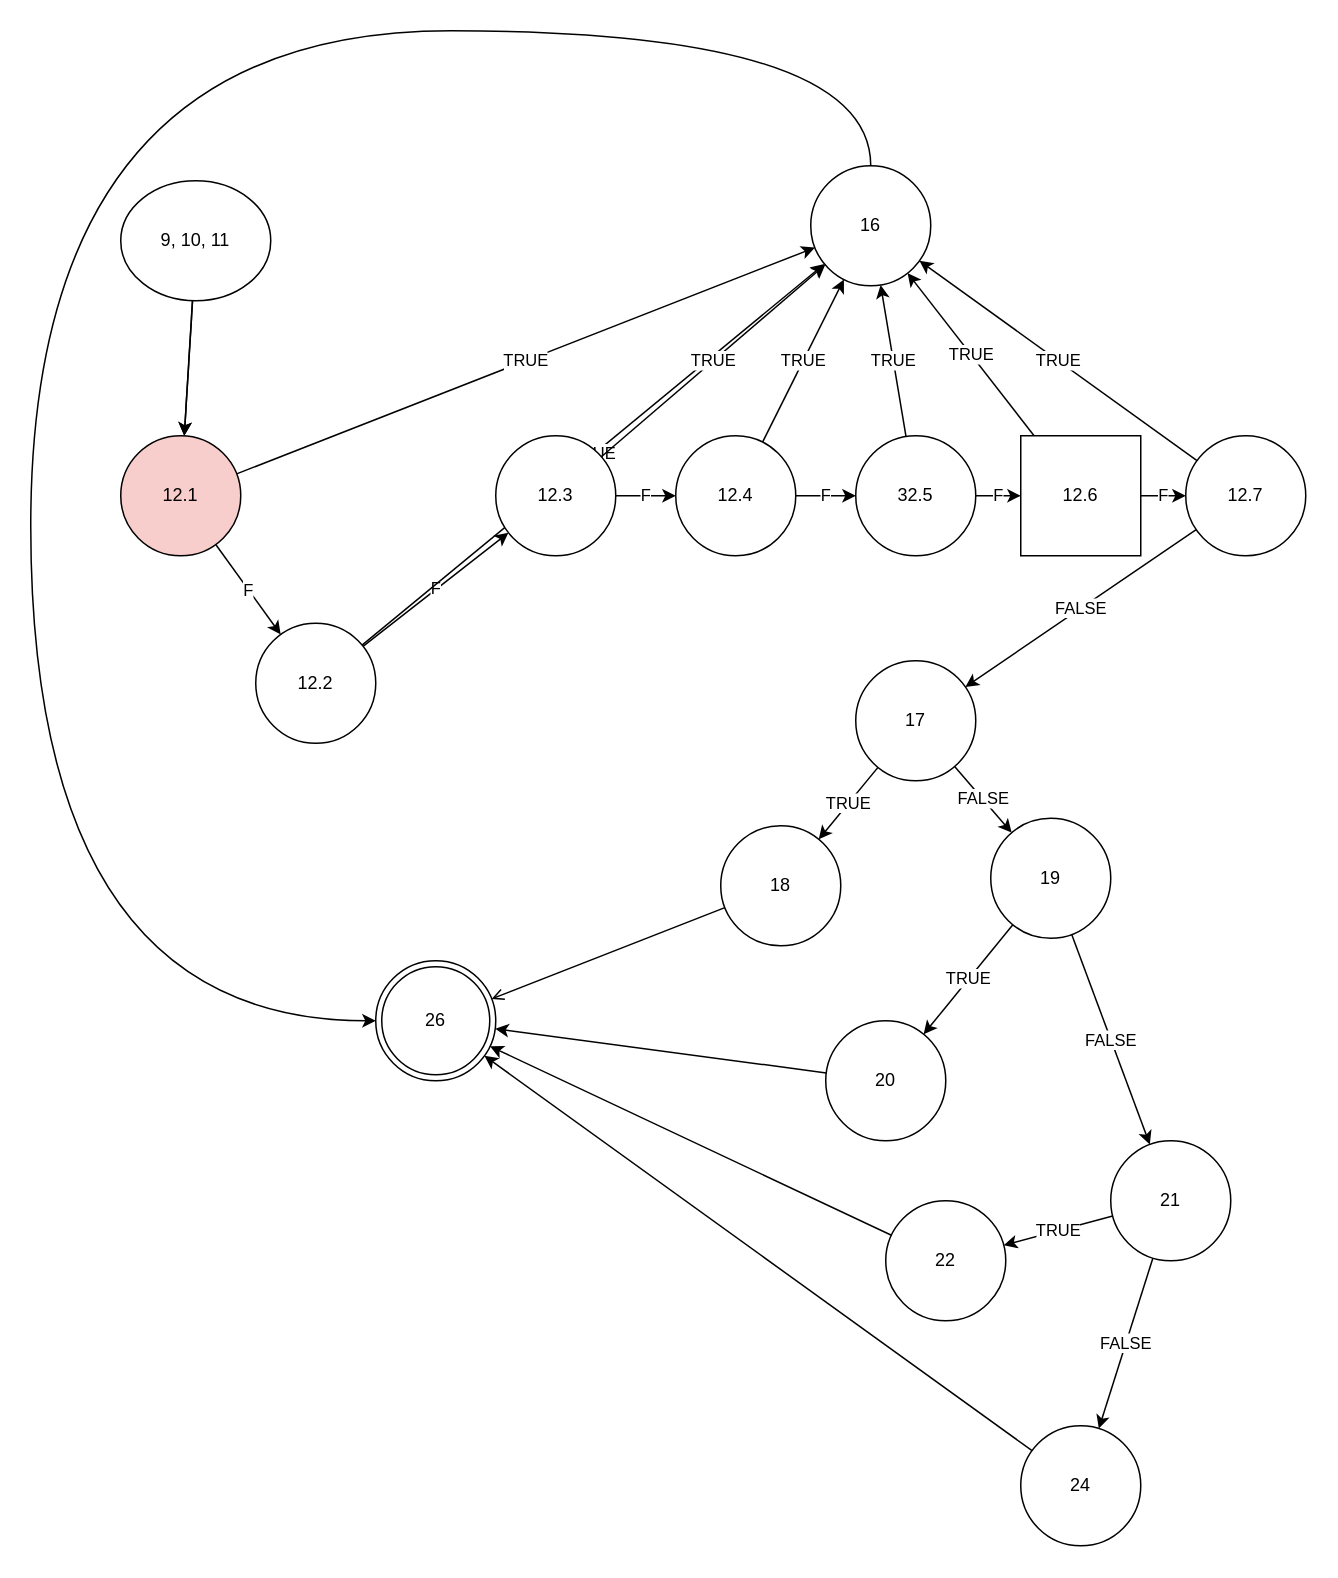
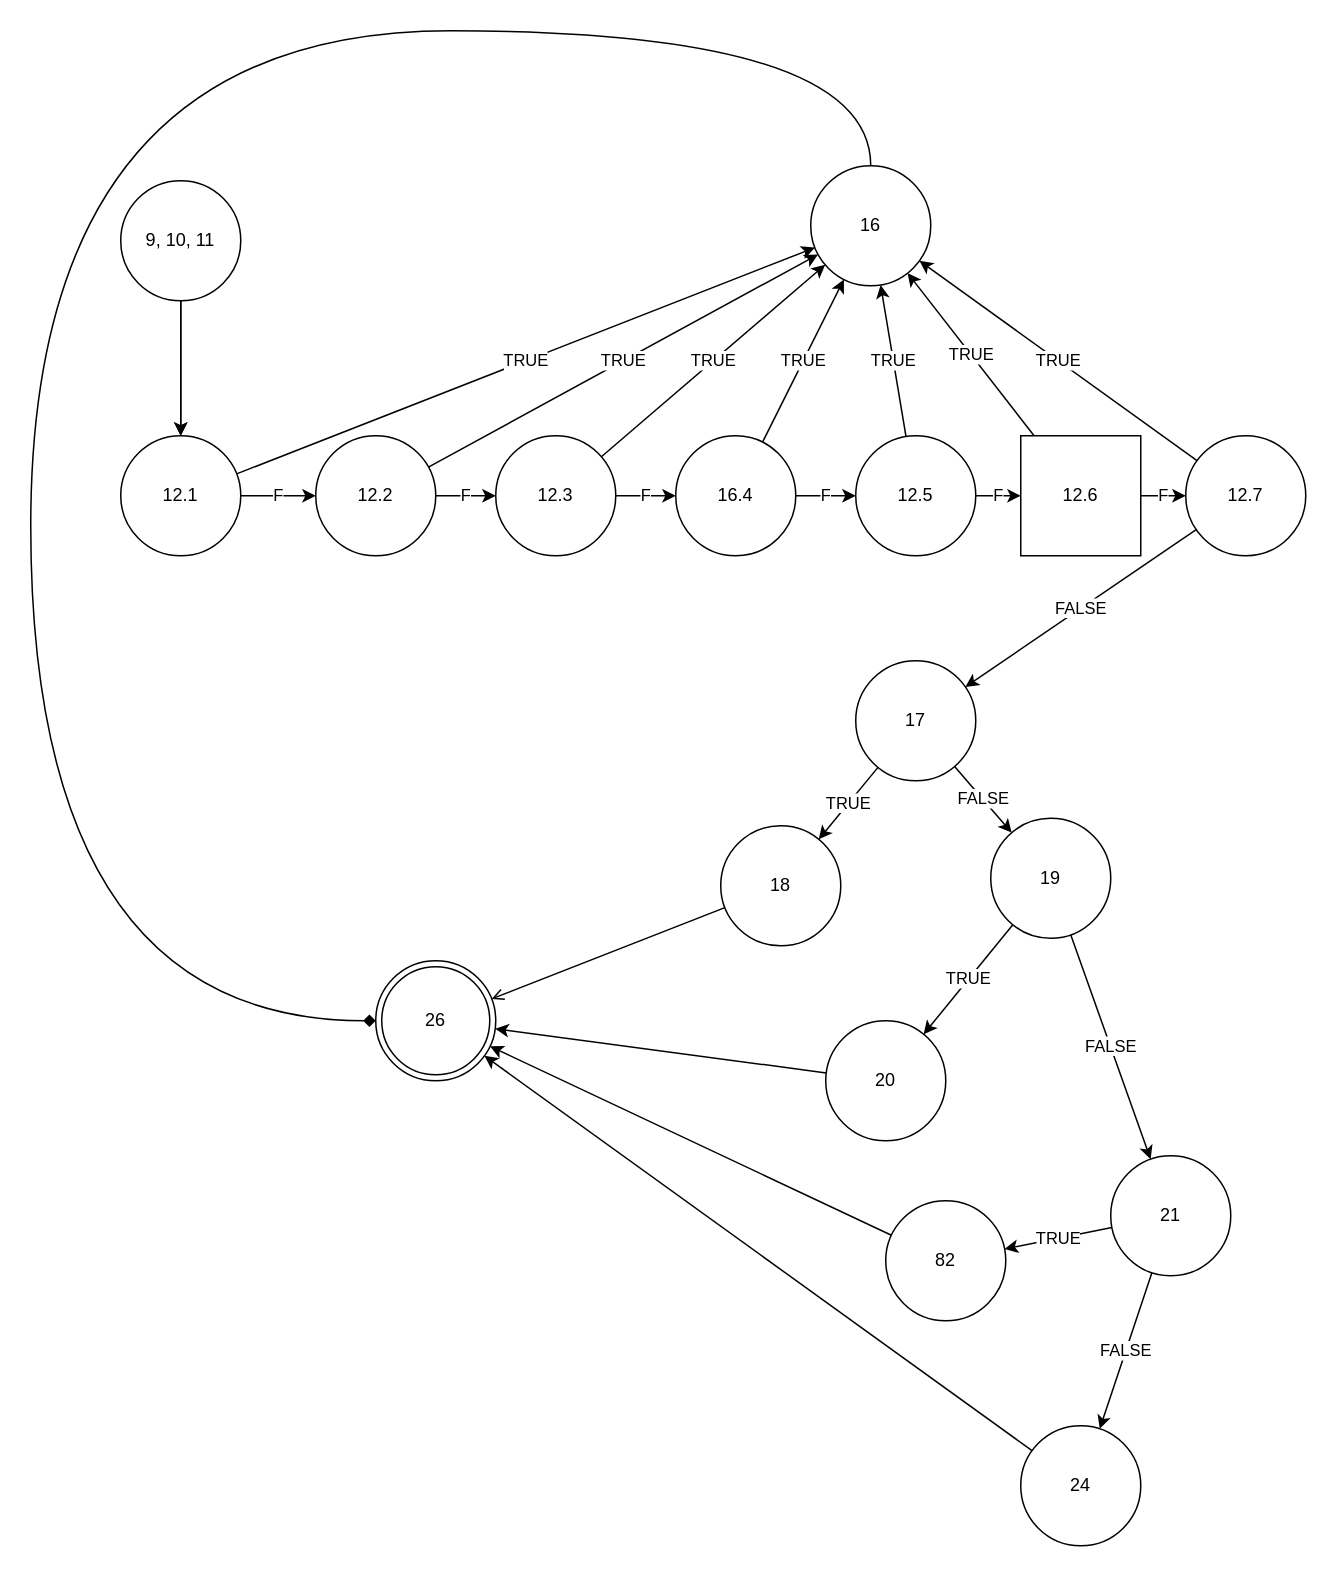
- <mxCell id="4" value="9, 10, 11" style="ellipse;whiteSpace=wrap;html=1;aspect=fixed;" parent="1" vertex="1"><mxGeometry x="80" y="120" width="100" height="80" as="geometry" /></mxCell>
+ <mxCell id="4" value="9, 10, 11" style="ellipse;whiteSpace=wrap;html=1;aspect=fixed;" parent="1" vertex="1"><mxGeometry x="80" y="120" width="80" height="80" as="geometry" /></mxCell>
- <mxCell id="7" value="12.1" style="ellipse;whiteSpace=wrap;html=1;aspect=fixed;fillColor=#f8cecc;" parent="1" vertex="1"><mxGeometry x="80" y="290" width="80" height="80" as="geometry" /></mxCell>
+ <mxCell id="7" value="12.1" style="ellipse;whiteSpace=wrap;html=1;aspect=fixed;" parent="1" vertex="1"><mxGeometry x="80" y="290" width="80" height="80" as="geometry" /></mxCell>
- <mxCell id="35" value="12.4" style="ellipse;whiteSpace=wrap;html=1;aspect=fixed;" parent="1" vertex="1"><mxGeometry x="450" y="290" width="80" height="80" as="geometry" /></mxCell>
+ <mxCell id="35" value="16.4" style="ellipse;whiteSpace=wrap;html=1;aspect=fixed;" parent="1" vertex="1"><mxGeometry x="450" y="290" width="80" height="80" as="geometry" /></mxCell>
- <mxCell id="38" value="32.5" style="ellipse;whiteSpace=wrap;html=1;aspect=fixed;" parent="1" vertex="1"><mxGeometry x="570" y="290" width="80" height="80" as="geometry" /></mxCell>
+ <mxCell id="38" value="12.5" style="ellipse;whiteSpace=wrap;html=1;aspect=fixed;" parent="1" vertex="1"><mxGeometry x="570" y="290" width="80" height="80" as="geometry" /></mxCell>
- <mxCell id="29" value="12.2" style="ellipse;whiteSpace=wrap;html=1;aspect=fixed;" parent="1" vertex="1"><mxGeometry x="170" y="415" width="80" height="80" as="geometry" /></mxCell>
+ <mxCell id="29" value="12.2" style="ellipse;whiteSpace=wrap;html=1;aspect=fixed;" parent="1" vertex="1"><mxGeometry x="210" y="290" width="80" height="80" as="geometry" /></mxCell>
- <mxCell id="26" style="edgeStyle=orthogonalEdgeStyle;rounded=0;orthogonalLoop=1;jettySize=auto;html=1;curved=1;" parent="1" source="45" target="25" edge="1"><mxGeometry relative="1" as="geometry"><mxPoint x="580" y="120" as="sourcePoint" /><Array as="points"><mxPoint x="580" y="20" /><mxPoint x="20" y="20" /><mxPoint x="20" y="680" /></Array></mxGeometry></mxCell>
+ <mxCell id="26" style="edgeStyle=orthogonalEdgeStyle;rounded=0;orthogonalLoop=1;jettySize=auto;html=1;curved=1;endArrow=diamond;" parent="1" source="45" target="25" edge="1"><mxGeometry relative="1" as="geometry"><mxPoint x="580" y="120" as="sourcePoint" /><Array as="points"><mxPoint x="580" y="20" /><mxPoint x="20" y="20" /><mxPoint x="20" y="680" /></Array></mxGeometry></mxCell>
- <mxCell id="20" value="21" style="ellipse;whiteSpace=wrap;html=1;aspect=fixed;" parent="1" vertex="1"><mxGeometry x="740" y="760" width="80" height="80" as="geometry" /></mxCell>
+ <mxCell id="20" value="21" style="ellipse;whiteSpace=wrap;html=1;aspect=fixed;" parent="1" vertex="1"><mxGeometry x="740" y="770" width="80" height="80" as="geometry" /></mxCell>
- <mxCell id="22" value="22" style="ellipse;whiteSpace=wrap;html=1;aspect=fixed;" parent="1" vertex="1"><mxGeometry x="590" y="800" width="80" height="80" as="geometry" /></mxCell>
+ <mxCell id="22" value="82" style="ellipse;whiteSpace=wrap;html=1;aspect=fixed;" parent="1" vertex="1"><mxGeometry x="590" y="800" width="80" height="80" as="geometry" /></mxCell>
